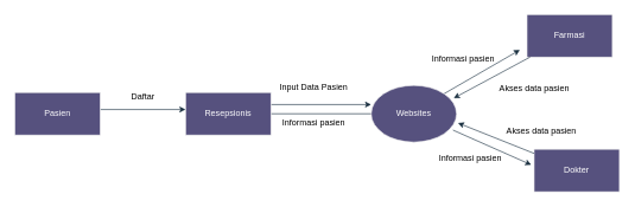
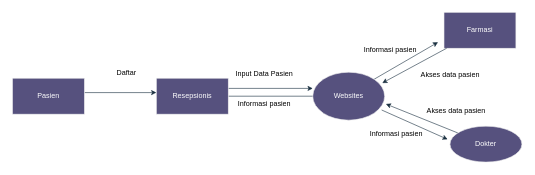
- <mxCell id="11" value="Daftar" style="text;html=1;align=center;verticalAlign=middle;resizable=0;points=[];autosize=1;strokeColor=none;fillColor=none;labelBackgroundColor=none;" vertex="1" parent="1"><mxGeometry y="121" width="60" height="30" as="geometry" x="170" /></mxCell>
+ <mxCell id="11" value="Daftar" style="text;html=1;align=center;verticalAlign=middle;resizable=0;points=[];autosize=1;strokeColor=none;fillColor=none;labelBackgroundColor=none;" vertex="1" parent="1"><mxGeometry x="180" y="106" width="60" height="30" as="geometry" /></mxCell>
- <mxCell id="10" value="Dokter" style="rounded=0;whiteSpace=wrap;html=1;labelBackgroundColor=none;fillColor=#56517E;strokeColor=#EEEEEE;fontColor=#FFFFFF;" vertex="1" parent="1"><mxGeometry x="750" y="210" width="120" height="60" as="geometry" /></mxCell>
+ <mxCell id="10" value="Dokter" style="ellipse;whiteSpace=wrap;html=1;labelBackgroundColor=none;fillColor=#56517E;strokeColor=#EEEEEE;fontColor=#FFFFFF;" vertex="1" parent="1"><mxGeometry x="750" y="210" width="120" height="60" as="geometry" /></mxCell>
